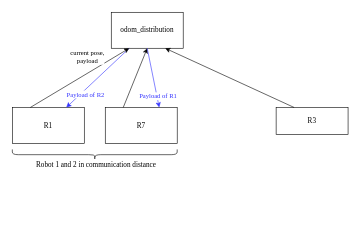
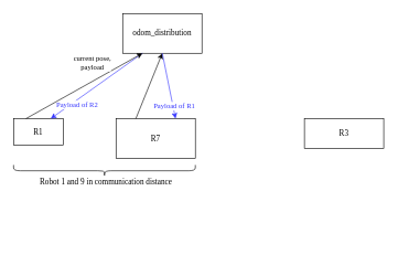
- <mxCell id="7" value="" style="endArrow=classic;html=1;rounded=0;fontFamily=Comptuer Modern;fontSource=http%3A%2F%2Fmirrors.ctan.org%2Ffonts%2Fcm-unicode%2Ffonts%2Fotf%2Fcmunbxo.otf;exitX=0.25;exitY=0;exitDx=0;exitDy=0;entryX=0.75;entryY=1;entryDx=0;entryDy=0;" parent="1" source="5" target="2" edge="1"><mxGeometry width="50" height="50" relative="1" as="geometry"><mxPoint x="210" y="290" as="sourcePoint" /><mxPoint x="260" y="240" as="targetPoint" /></mxGeometry></mxCell>
- <mxCell id="3" value="&lt;font data-font-src=&quot;http://mirrors.ctan.org/fonts/cm-unicode/fonts/otf/cmunbxo.otf&quot; face=&quot;Comptuer Modern&quot;&gt;R1&lt;/font&gt;" style="rounded=0;whiteSpace=wrap;html=1;" parent="1" vertex="1"><mxGeometry x="20" y="178.75" width="120" height="60" as="geometry" /></mxCell>
+ <mxCell id="3" value="&lt;font data-font-src=&quot;http://mirrors.ctan.org/fonts/cm-unicode/fonts/otf/cmunbxo.otf&quot; face=&quot;Comptuer Modern&quot;&gt;R1&lt;/font&gt;" style="rounded=0;whiteSpace=wrap;html=1;" parent="1" vertex="1"><mxGeometry x="20" y="178.75" width="75" height="40" as="geometry" /></mxCell>
- <mxCell id="14" value="&lt;font color=&quot;#000000&quot;&gt;Robot 1 and 2 in communication distance&lt;/font&gt;" style="text;html=1;strokeColor=none;fillColor=none;align=center;verticalAlign=middle;whiteSpace=wrap;rounded=0;fontFamily=Comptuer Modern;fontSource=http%3A%2F%2Fmirrors.ctan.org%2Ffonts%2Fcm-unicode%2Ffonts%2Fotf%2Fcmunbxo.otf;fontColor=#3333FF;" parent="1" vertex="1"><mxGeometry x="20" y="258.75" width="280" height="30" as="geometry" /></mxCell>
+ <mxCell id="14" value="&lt;font color=&quot;#000000&quot;&gt;Robot 1 and 9 in communication distance&lt;/font&gt;" style="text;html=1;strokeColor=none;fillColor=none;align=center;verticalAlign=middle;whiteSpace=wrap;rounded=0;fontFamily=Comptuer Modern;fontSource=http%3A%2F%2Fmirrors.ctan.org%2Ffonts%2Fcm-unicode%2Ffonts%2Fotf%2Fcmunbxo.otf;fontColor=#3333FF;" parent="1" vertex="1"><mxGeometry x="20" y="258.75" width="280" height="30" as="geometry" /></mxCell>
